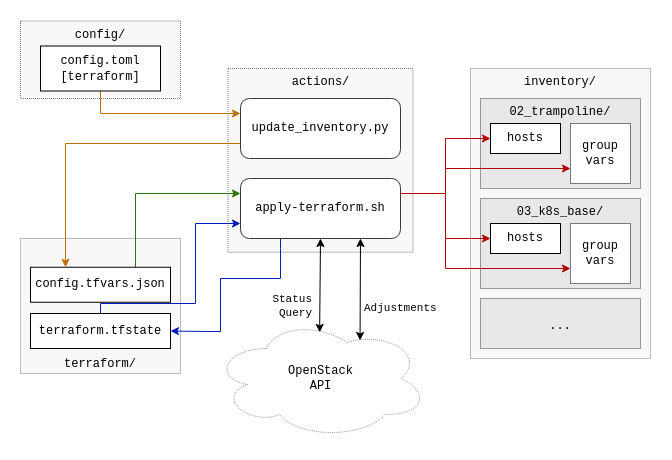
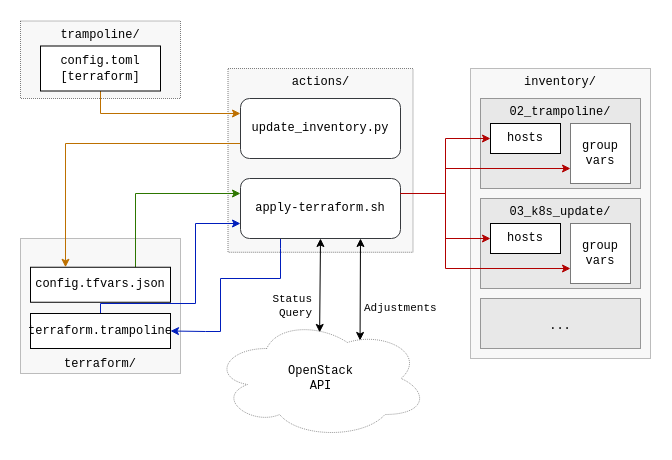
- <mxCell id="3" value="config/" style="rounded=0;whiteSpace=wrap;html=1;fontFamily=Courier New;verticalAlign=top;dashed=1;dashPattern=1 1;fillColor=#F2F2F2;opacity=50;" parent="1" vertex="1"><mxGeometry x="20" y="20.5" width="160" height="77.5" as="geometry" /></mxCell>
+ <mxCell id="3" value="trampoline/" style="rounded=0;whiteSpace=wrap;html=1;fontFamily=Courier New;verticalAlign=top;dashed=1;dashPattern=1 1;fillColor=#F2F2F2;opacity=50;" parent="1" vertex="1"><mxGeometry x="20" y="20.5" width="160" height="77.5" as="geometry" /></mxCell>
- <mxCell id="14" value="03_k8s_base/" style="rounded=0;whiteSpace=wrap;html=1;dashed=1;dashPattern=1 1;fontFamily=Courier New;verticalAlign=top;fillColor=#E3E3E3;opacity=75;" parent="1" vertex="1"><mxGeometry x="480" y="198" width="160" height="90" as="geometry" /></mxCell>
+ <mxCell id="14" value="03_k8s_update/" style="rounded=0;whiteSpace=wrap;html=1;dashed=1;dashPattern=1 1;fontFamily=Courier New;verticalAlign=top;fillColor=#E3E3E3;opacity=75;" parent="1" vertex="1"><mxGeometry x="480" y="198" width="160" height="90" as="geometry" /></mxCell>
- <mxCell id="8" value="terraform.tfstate" style="rounded=0;whiteSpace=wrap;html=1;fontFamily=Courier New;" parent="1" vertex="1"><mxGeometry x="30" y="313" width="140" height="35" as="geometry" /></mxCell>
+ <mxCell id="8" value="terraform.trampoline" style="rounded=0;whiteSpace=wrap;html=1;fontFamily=Courier New;" parent="1" vertex="1"><mxGeometry x="30" y="313" width="140" height="35" as="geometry" /></mxCell>
